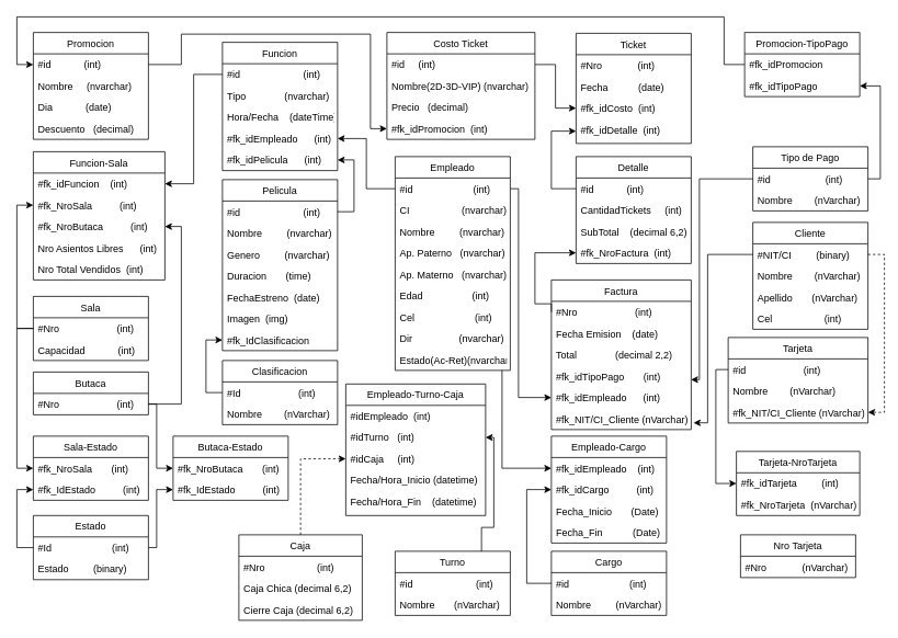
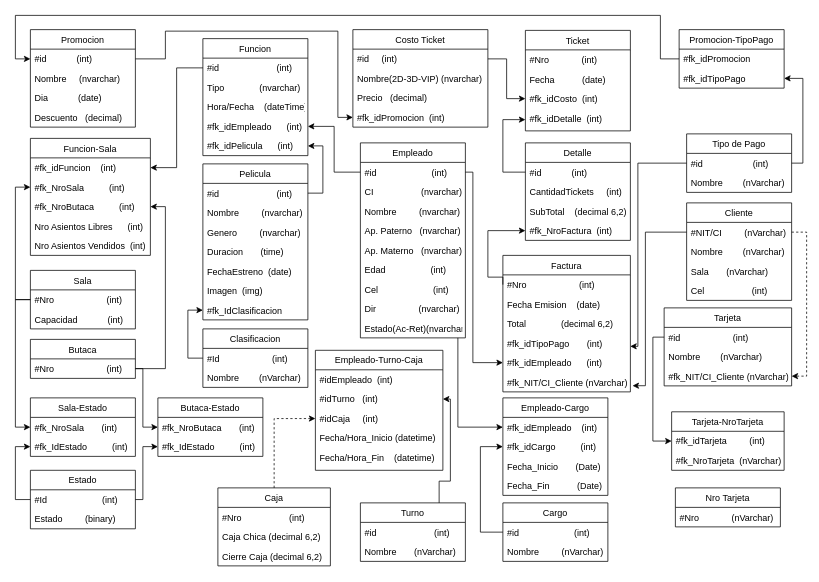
- <mxCell id="33" value="#NIT/CI         (binary)" style="text;strokeColor=none;fillColor=none;align=left;verticalAlign=top;spacingLeft=4;spacingRight=4;overflow=hidden;rotatable=0;points=[[0,0.5],[1,0.5]];portConstraint=eastwest;" parent="32" vertex="1"><mxGeometry y="26" width="140" height="26" as="geometry" /></mxCell>
+ <mxCell id="33" value="#NIT/CI         (nVarchar)" style="text;strokeColor=none;fillColor=none;align=left;verticalAlign=top;spacingLeft=4;spacingRight=4;overflow=hidden;rotatable=0;points=[[0,0.5],[1,0.5]];portConstraint=eastwest;" parent="32" vertex="1"><mxGeometry y="26" width="140" height="26" as="geometry" /></mxCell>
- <mxCell id="97" value="Nro Total Vendidos  (int)" style="text;strokeColor=none;fillColor=none;align=left;verticalAlign=top;spacingLeft=4;spacingRight=4;overflow=hidden;rotatable=0;points=[[0,0.5],[1,0.5]];portConstraint=eastwest;" parent="92" vertex="1"><mxGeometry y="130" width="160" height="26" as="geometry" /></mxCell>
+ <mxCell id="97" value="Nro Asientos Vendidos  (int)" style="text;strokeColor=none;fillColor=none;align=left;verticalAlign=top;spacingLeft=4;spacingRight=4;overflow=hidden;rotatable=0;points=[[0,0.5],[1,0.5]];portConstraint=eastwest;" parent="92" vertex="1"><mxGeometry y="130" width="160" height="26" as="geometry" /></mxCell>
- <mxCell id="35" value="Apellido       (nVarchar)" style="text;strokeColor=none;fillColor=none;align=left;verticalAlign=top;spacingLeft=4;spacingRight=4;overflow=hidden;rotatable=0;points=[[0,0.5],[1,0.5]];portConstraint=eastwest;" parent="32" vertex="1"><mxGeometry y="78" width="140" height="26" as="geometry" /></mxCell>
+ <mxCell id="35" value="Sala       (nVarchar)" style="text;strokeColor=none;fillColor=none;align=left;verticalAlign=top;spacingLeft=4;spacingRight=4;overflow=hidden;rotatable=0;points=[[0,0.5],[1,0.5]];portConstraint=eastwest;" parent="32" vertex="1"><mxGeometry y="78" width="140" height="26" as="geometry" /></mxCell>
- <mxCell id="28" value="Total              (decimal 2,2)" style="text;strokeColor=none;fillColor=none;align=left;verticalAlign=top;spacingLeft=4;spacingRight=4;overflow=hidden;rotatable=0;points=[[0,0.5],[1,0.5]];portConstraint=eastwest;" parent="25" vertex="1"><mxGeometry y="78" width="170" height="26" as="geometry" /></mxCell>
+ <mxCell id="28" value="Total              (decimal 6,2)" style="text;strokeColor=none;fillColor=none;align=left;verticalAlign=top;spacingLeft=4;spacingRight=4;overflow=hidden;rotatable=0;points=[[0,0.5],[1,0.5]];portConstraint=eastwest;" parent="25" vertex="1"><mxGeometry y="78" width="170" height="26" as="geometry" /></mxCell>
